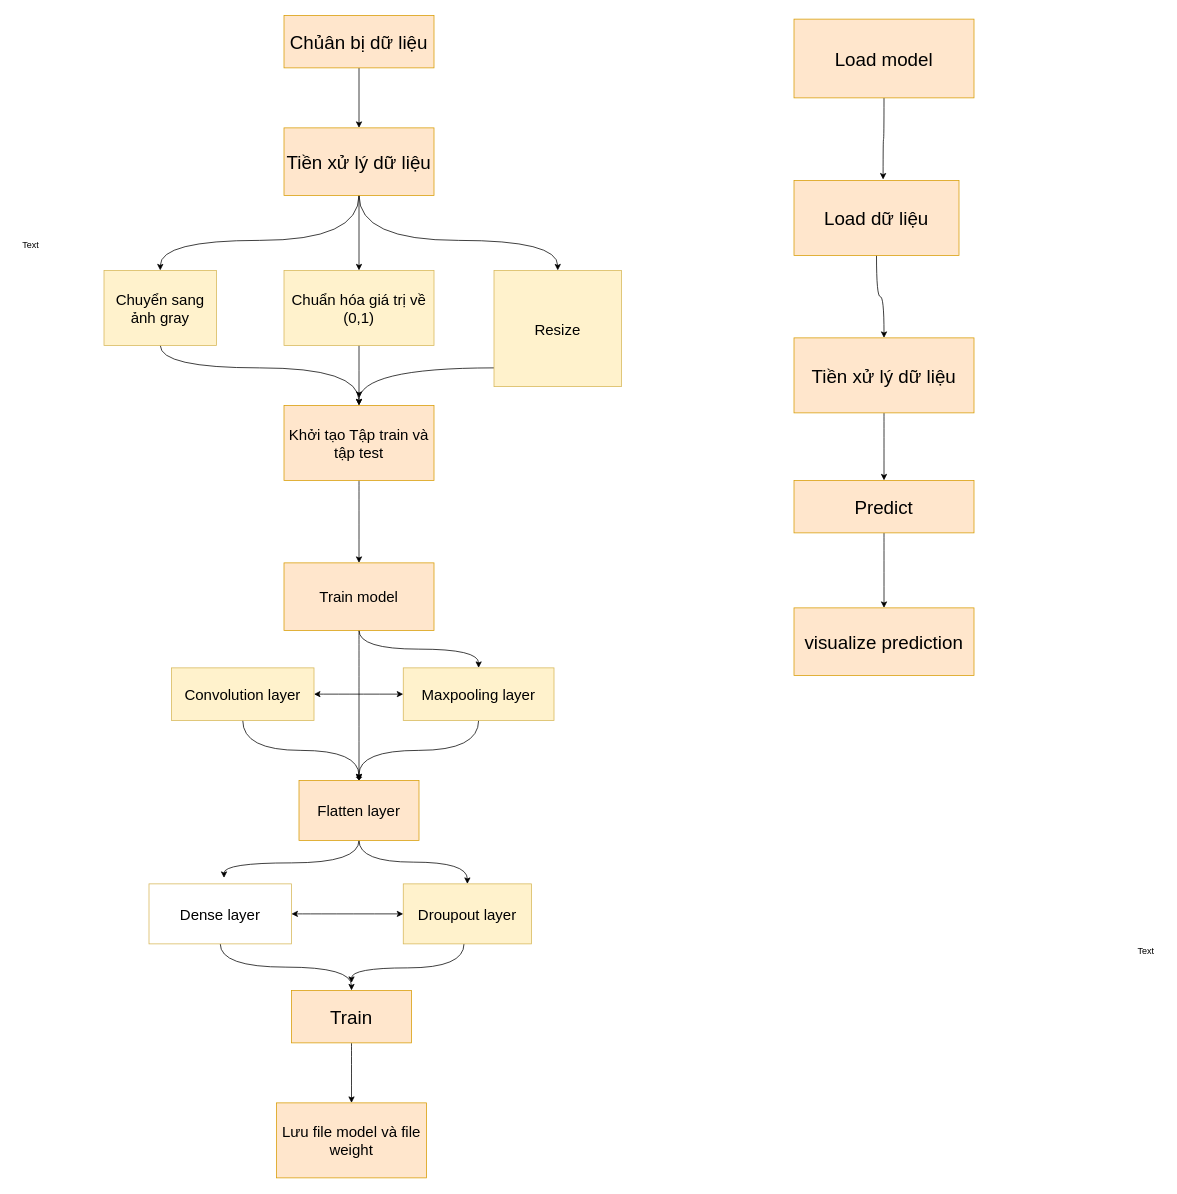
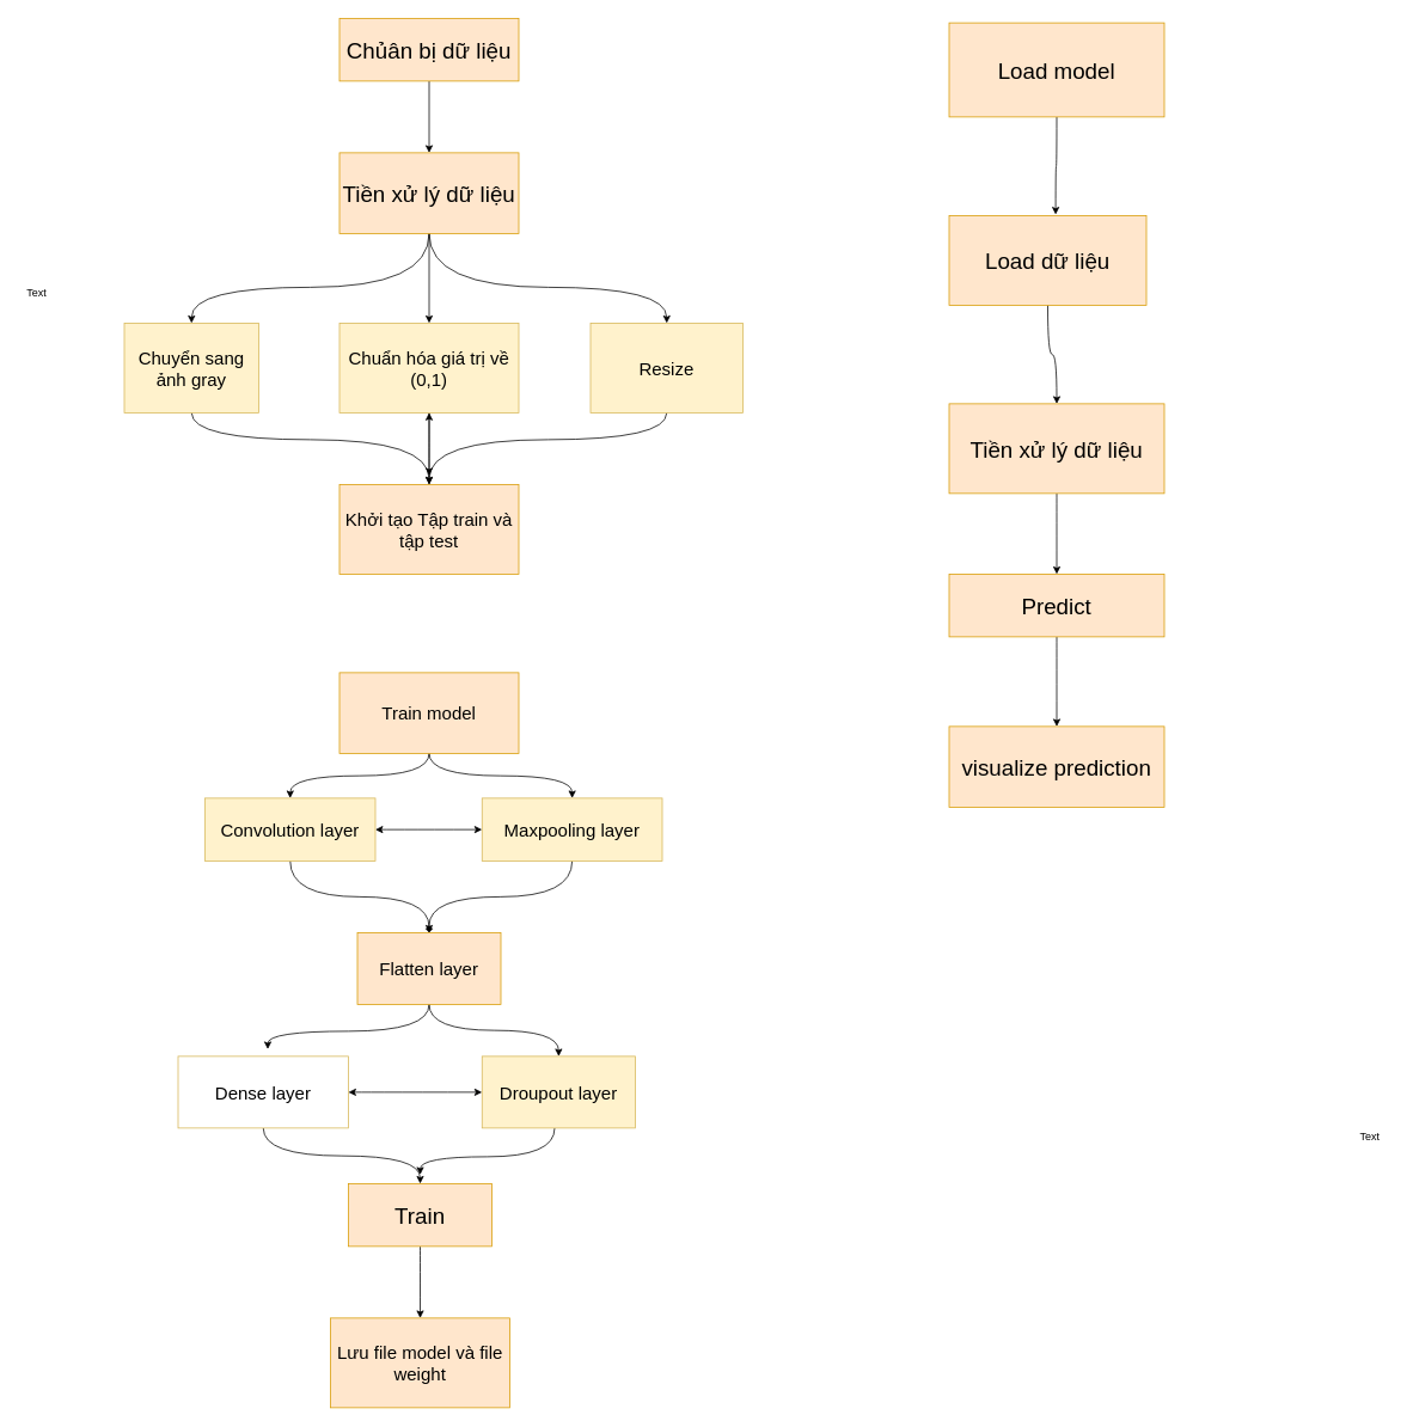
- <mxCell id="13" value="&lt;font style=&quot;font-size: 20px&quot;&gt;Resize&lt;/font&gt;" style="rounded=0;whiteSpace=wrap;html=1;fillColor=#fff2cc;strokeColor=#d6b656;" vertex="1" parent="1"><mxGeometry x="658" y="360" width="170" height="155" as="geometry" /></mxCell>
+ <mxCell id="13" value="&lt;font style=&quot;font-size: 20px&quot;&gt;Resize&lt;/font&gt;" style="rounded=0;whiteSpace=wrap;html=1;fillColor=#fff2cc;strokeColor=#d6b656;" vertex="1" parent="1"><mxGeometry x="658" y="360" width="170" height="100" as="geometry" /></mxCell>
- <mxCell id="14" style="edgeStyle=orthogonalEdgeStyle;curved=1;rounded=0;orthogonalLoop=1;jettySize=auto;html=1;" edge="1" parent="1" source="15" target="18"><mxGeometry relative="1" as="geometry" /></mxCell>
+ <mxCell id="14" style="edgeStyle=orthogonalEdgeStyle;curved=1;rounded=0;orthogonalLoop=1;jettySize=auto;html=1;" edge="1" parent="1" source="15" target="11"><mxGeometry relative="1" as="geometry" /></mxCell>
- <mxCell id="16" style="edgeStyle=orthogonalEdgeStyle;curved=1;rounded=0;orthogonalLoop=1;jettySize=auto;html=1;" edge="1" parent="1" source="18" target="44"><mxGeometry relative="1" as="geometry" /></mxCell>
+ <mxCell id="16" style="edgeStyle=orthogonalEdgeStyle;curved=1;rounded=0;orthogonalLoop=1;jettySize=auto;html=1;entryX=0.5;entryY=0;entryDx=0;entryDy=0;" edge="1" parent="1" source="18" target="34"><mxGeometry relative="1" as="geometry" /></mxCell>
